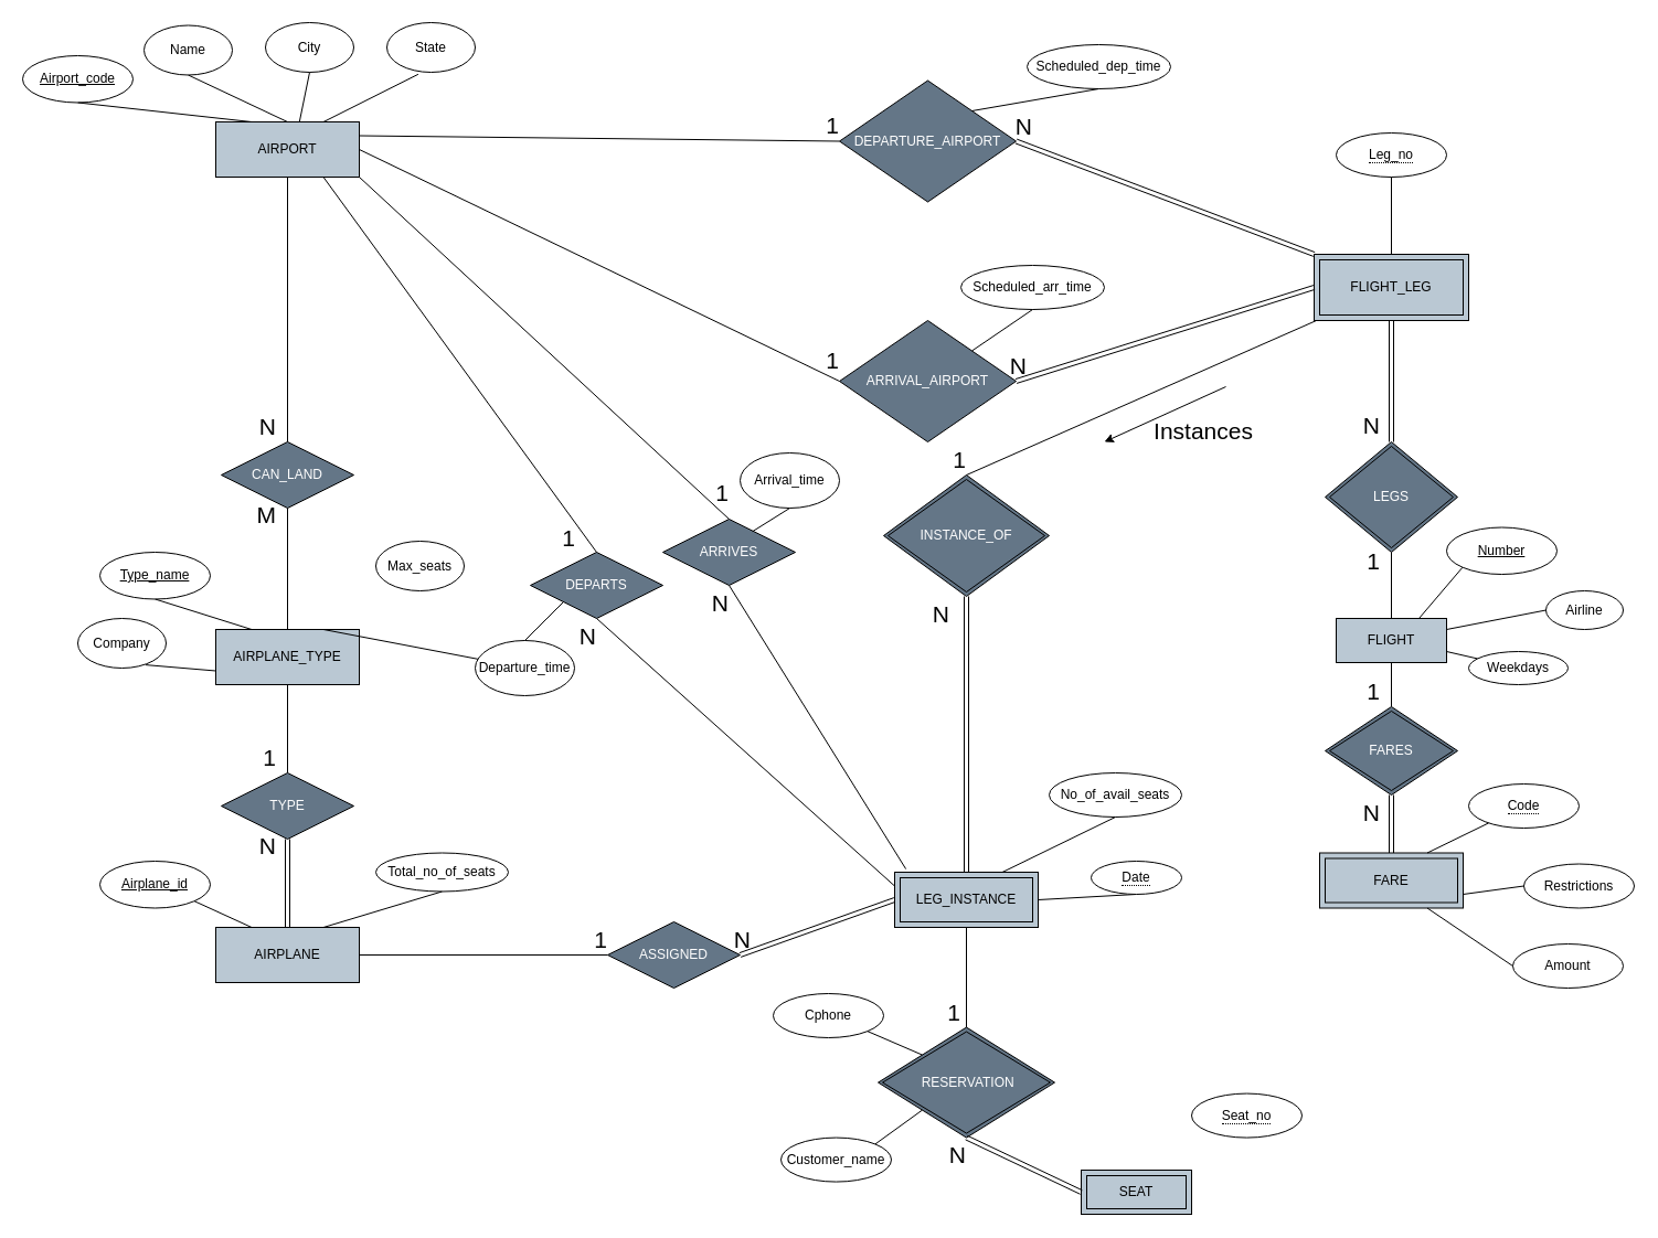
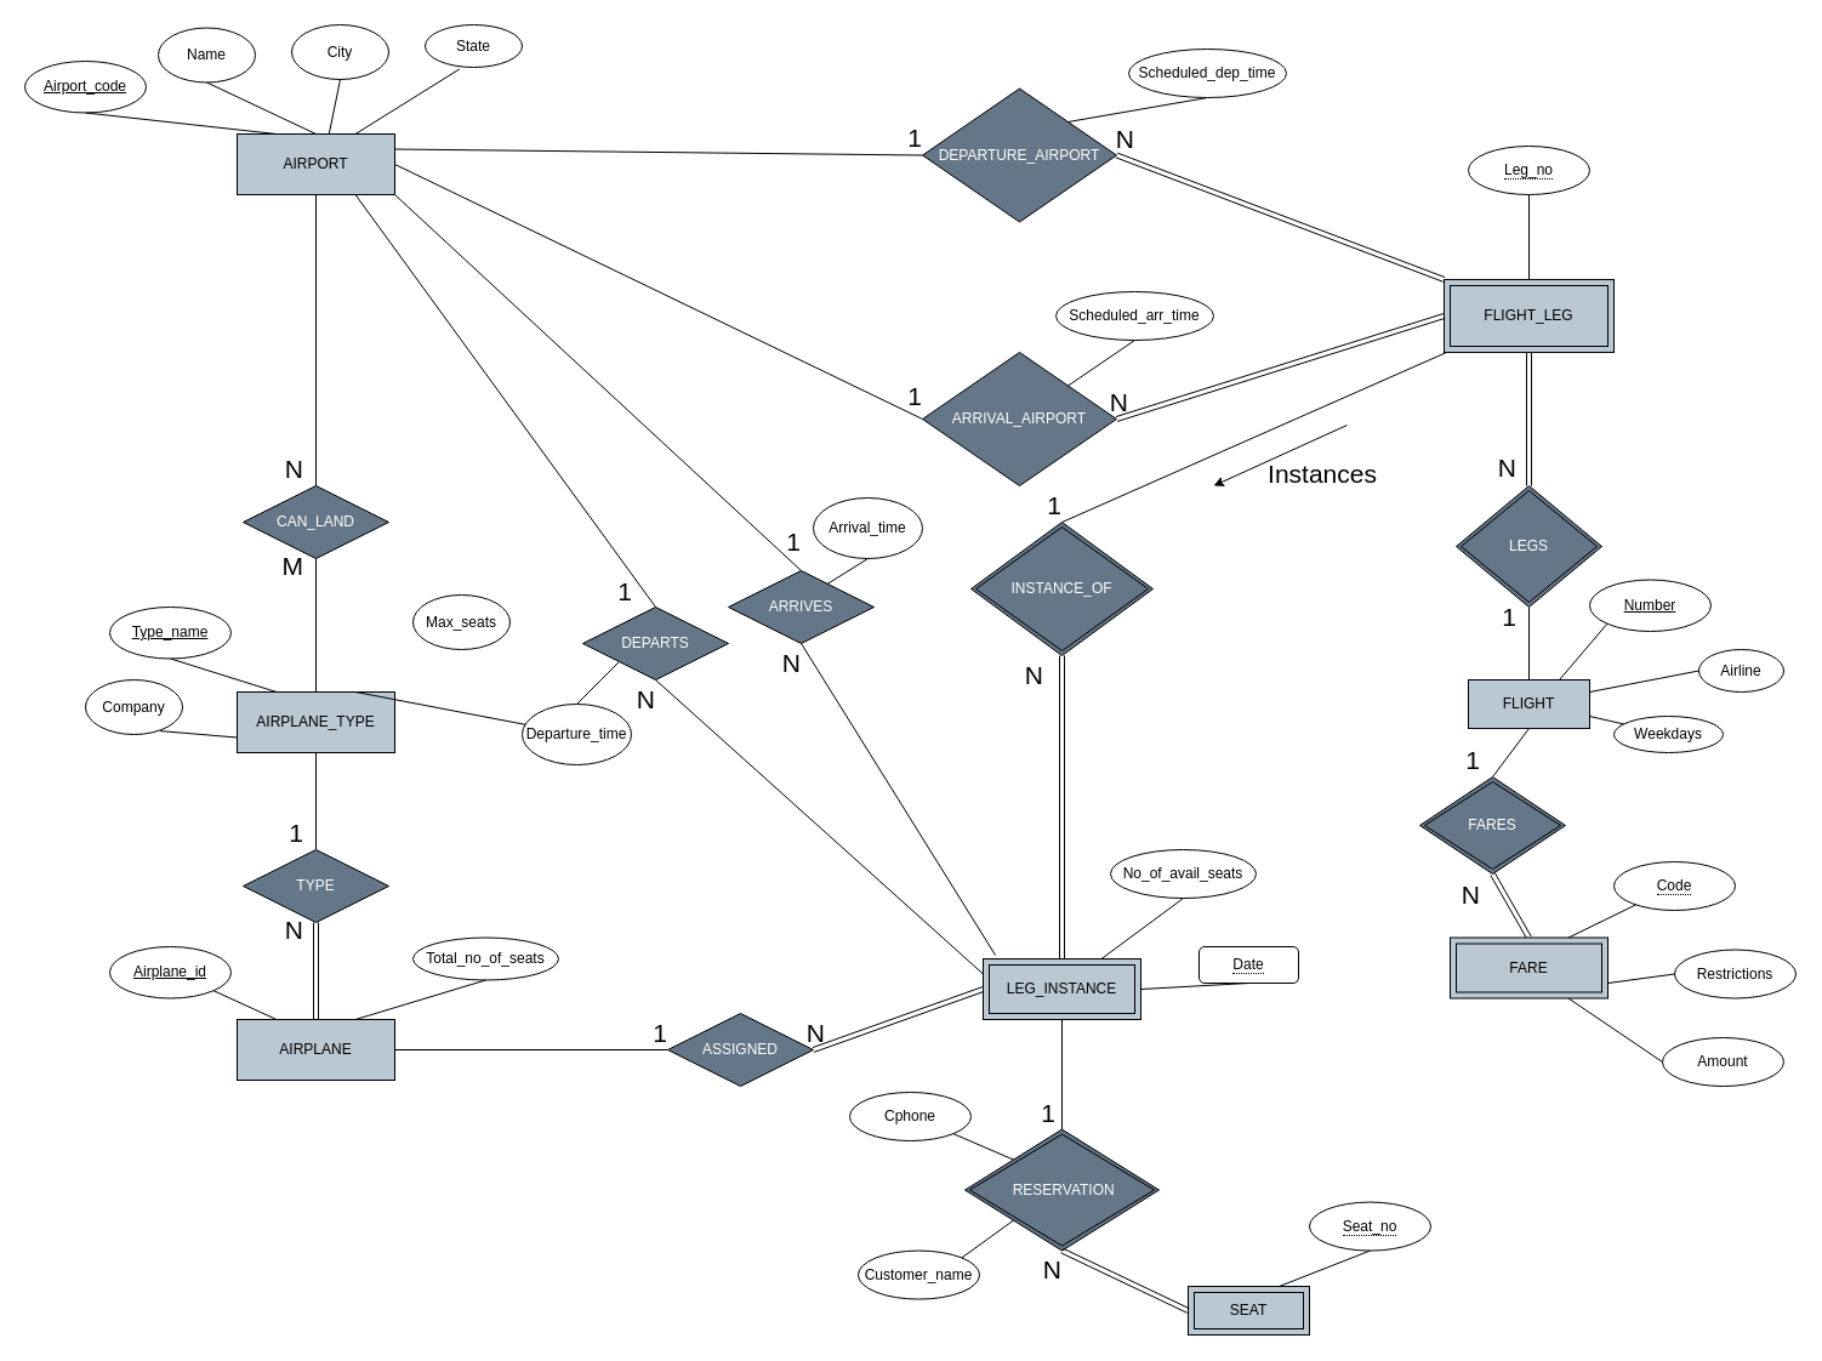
- <mxCell id="94" value="State" style="ellipse;whiteSpace=wrap;html=1;align=center;spacing=2;" parent="1" vertex="1"><mxGeometry x="350" y="20" width="80" height="45" as="geometry" /></mxCell>
+ <mxCell id="94" value="State" style="ellipse;whiteSpace=wrap;html=1;align=center;spacing=2;" parent="1" vertex="1"><mxGeometry x="350" y="20" width="80" height="35" as="geometry" /></mxCell>
- <mxCell id="75" value="FARES" style="shape=rhombus;double=1;perimeter=rhombusPerimeter;whiteSpace=wrap;html=1;align=center;fillColor=#647687;fontColor=#ffffff;" parent="1" vertex="1"><mxGeometry x="1200" y="640" width="120" height="80" as="geometry" /></mxCell>
+ <mxCell id="75" value="FARES" style="shape=rhombus;double=1;perimeter=rhombusPerimeter;whiteSpace=wrap;html=1;align=center;fillColor=#647687;fontColor=#ffffff;" parent="1" vertex="1"><mxGeometry x="1170" y="640" width="120" height="80" as="geometry" /></mxCell>
- <mxCell id="61" value="No_of_avail_seats" style="ellipse;whiteSpace=wrap;html=1;align=center;" parent="1" vertex="1"><mxGeometry x="950" y="700" width="120" height="40" as="geometry" /></mxCell>
+ <mxCell id="61" value="No_of_avail_seats" style="ellipse;whiteSpace=wrap;html=1;align=center;" parent="1" vertex="1"><mxGeometry x="915" y="700" width="120" height="40" as="geometry" /></mxCell>
- <mxCell id="32" value="&lt;span style=&quot;border-bottom: 1px dotted&quot;&gt;Date&lt;/span&gt;" style="ellipse;whiteSpace=wrap;html=1;align=center;" parent="1" vertex="1"><mxGeometry x="988" y="780" width="82" height="30" as="geometry" /></mxCell>
+ <mxCell id="32" value="&lt;span style=&quot;border-bottom: 1px dotted&quot;&gt;Date&lt;/span&gt;" style="whiteSpace=wrap;html=1;align=center;rounded=1;" parent="1" vertex="1"><mxGeometry x="988" y="780" width="82" height="30" as="geometry" /></mxCell>
+ <mxCell id="110" value="" style="endArrow=none;html=1;rounded=0;exitX=0.75;exitY=0;exitDx=0;exitDy=0;entryX=0.5;entryY=1;entryDx=0;entryDy=0;" parent="1" source="109" target="108" edge="1"><mxGeometry relative="1" as="geometry"><mxPoint x="1040" y="960" as="sourcePoint" /><mxPoint x="1200" y="960" as="targetPoint" /></mxGeometry></mxCell>
